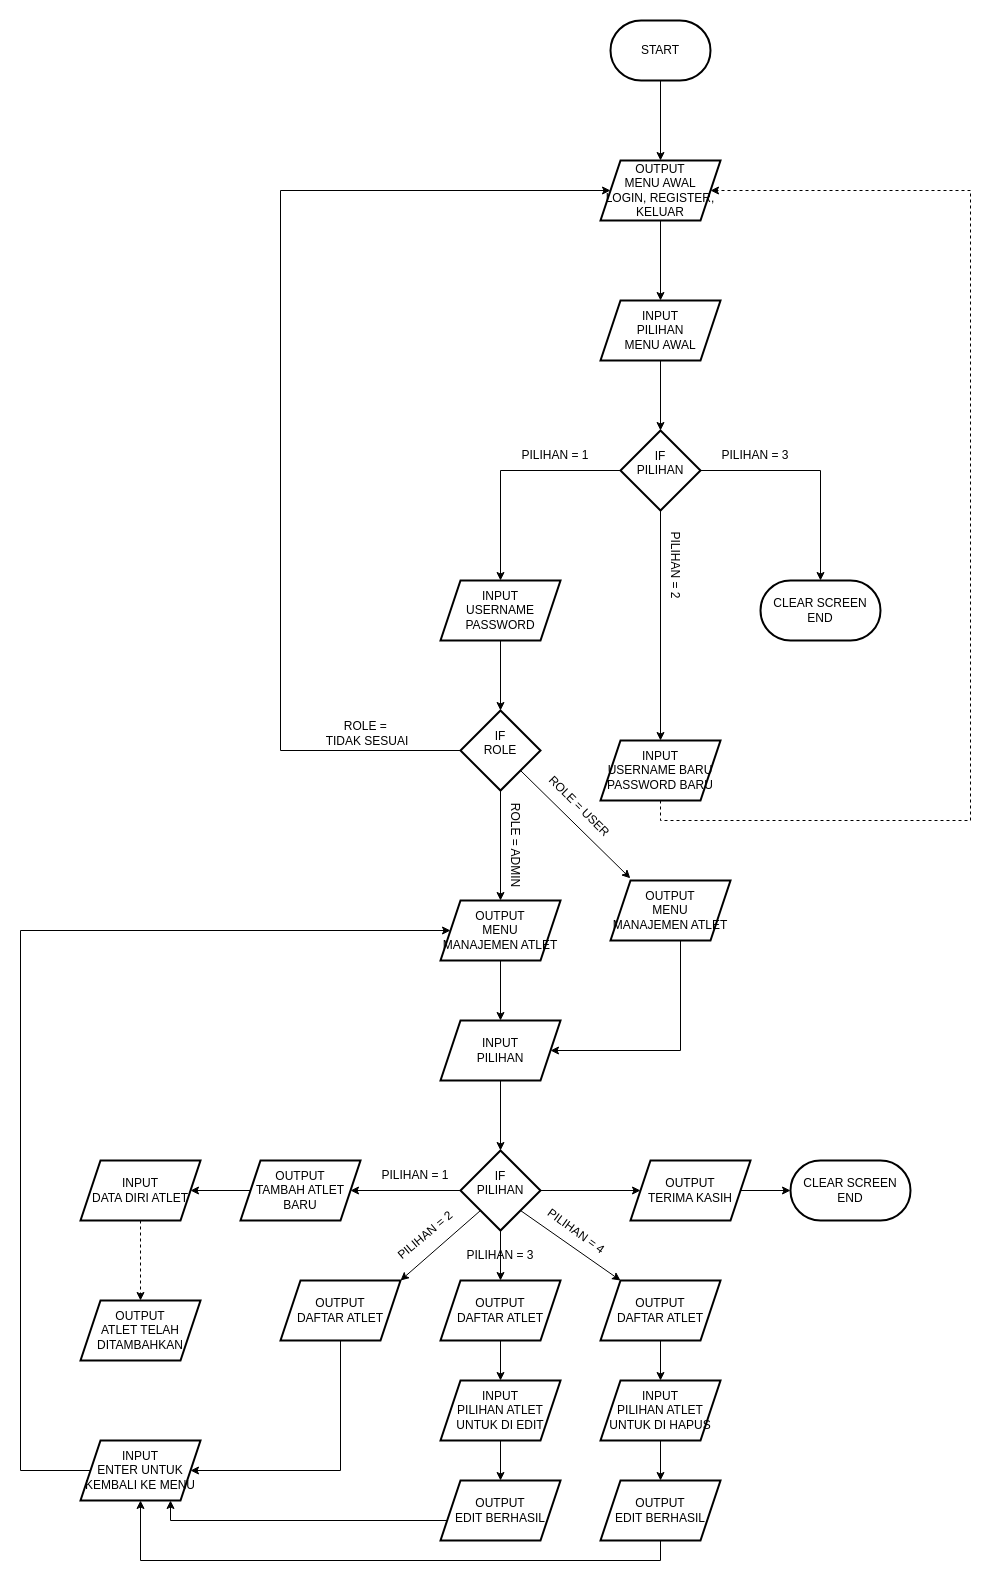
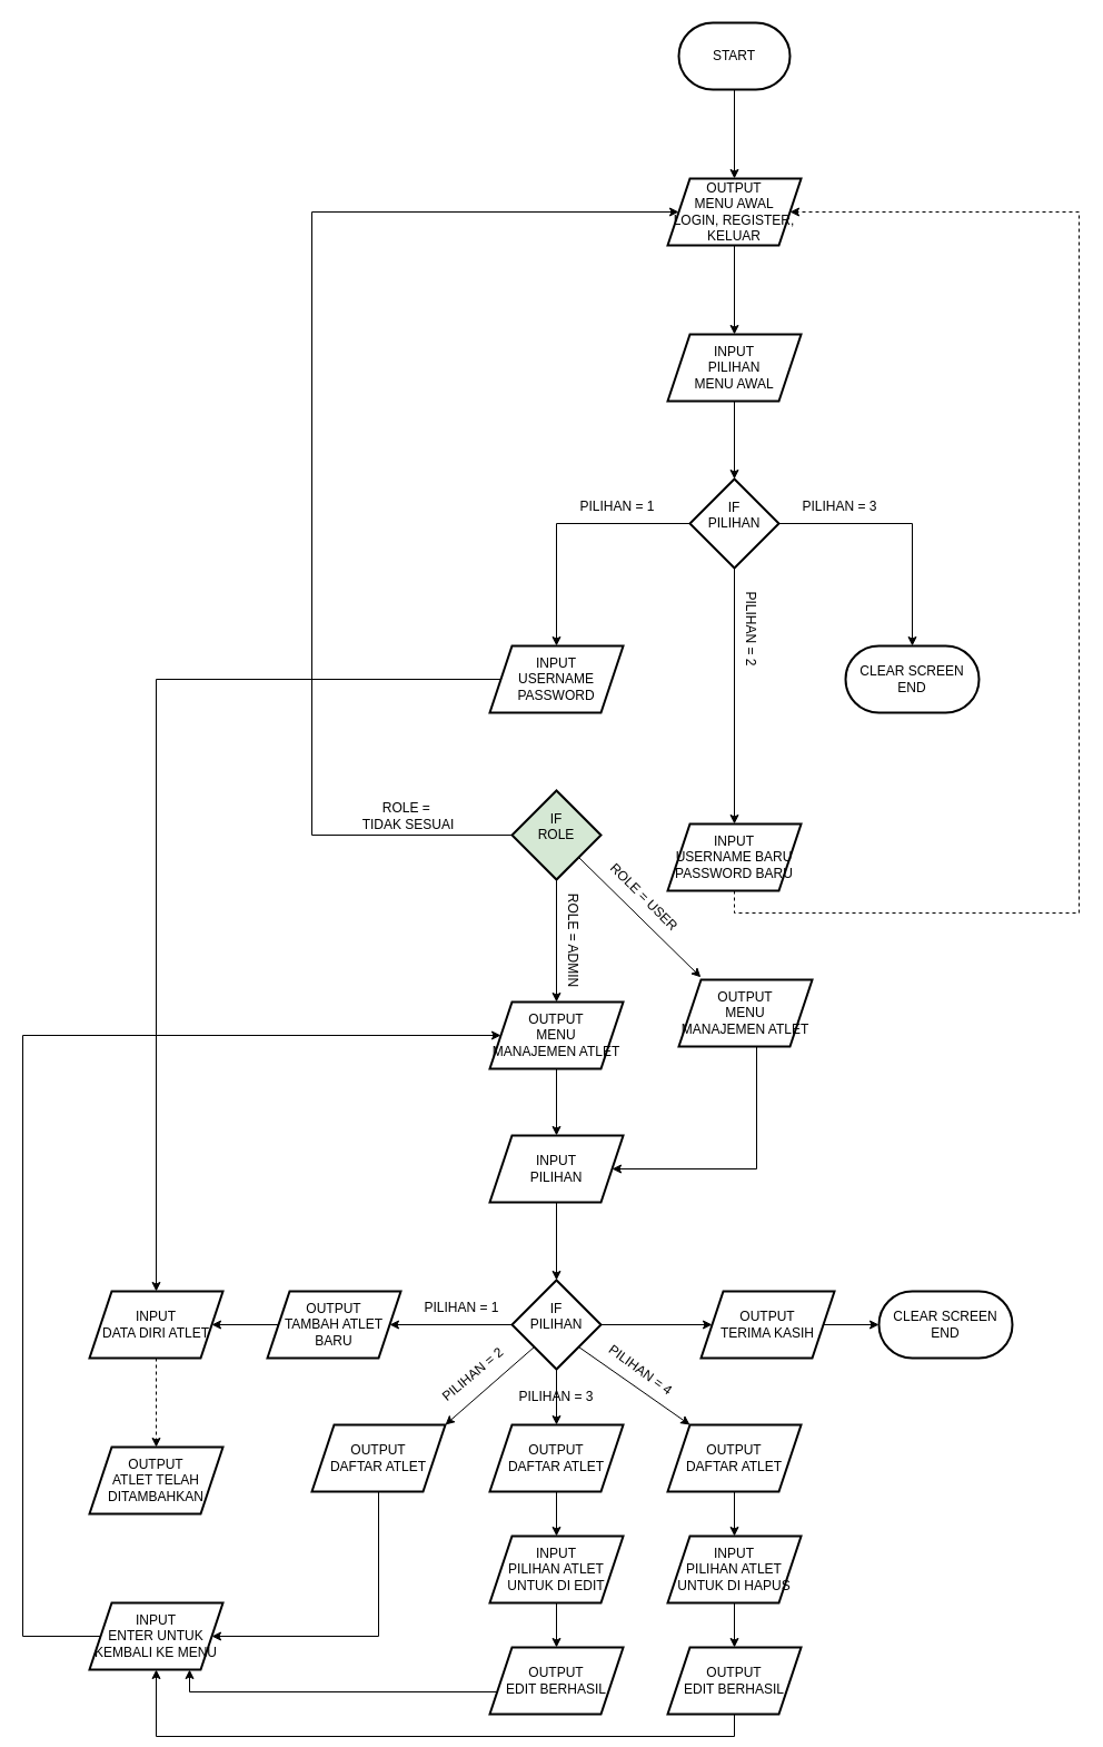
- <mxCell id="13" value="" style="edgeStyle=orthogonalEdgeStyle;rounded=0;orthogonalLoop=1;jettySize=auto;html=1;" edge="1" parent="1" source="14" target="20"><mxGeometry relative="1" as="geometry" /></mxCell>
+ <mxCell id="13" value="" style="edgeStyle=orthogonalEdgeStyle;rounded=0;orthogonalLoop=1;jettySize=auto;html=1;" edge="1" parent="1" source="14" target="40"><mxGeometry relative="1" as="geometry" /></mxCell>
- <mxCell id="20" value="IF&lt;div&gt;ROLE&lt;/div&gt;&lt;div&gt;&lt;br&gt;&lt;/div&gt;" style="rhombus;whiteSpace=wrap;html=1;strokeWidth=2;" vertex="1" parent="1"><mxGeometry x="460" y="710" width="80" height="80" as="geometry" /></mxCell>
+ <mxCell id="20" value="IF&lt;div&gt;ROLE&lt;/div&gt;&lt;div&gt;&lt;br&gt;&lt;/div&gt;" style="rhombus;whiteSpace=wrap;html=1;strokeWidth=2;fillColor=#d5e8d4;" vertex="1" parent="1"><mxGeometry x="460" y="710" width="80" height="80" as="geometry" /></mxCell>
